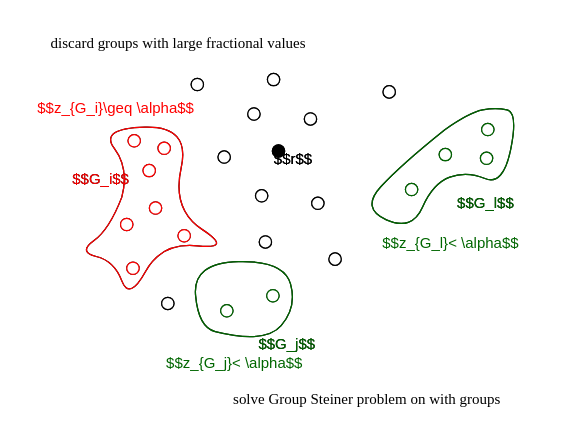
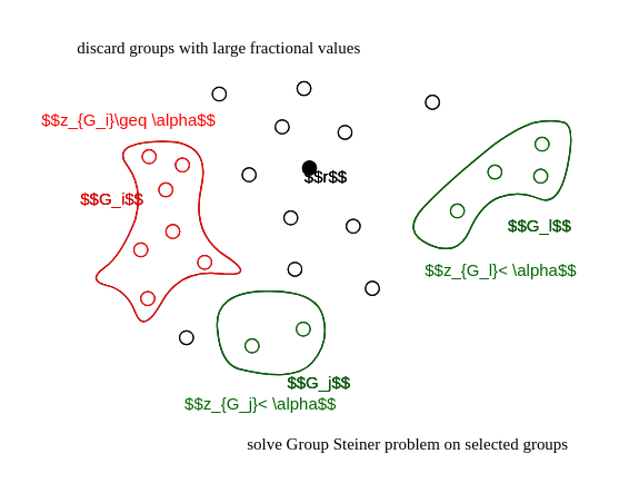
- <mxCell id="69" value="discard groups with large fractional values" style="text;html=1;align=center;verticalAlign=middle;resizable=0;points=[];autosize=1;strokeColor=none;fillColor=none;fontFamily=Microsoft Sans Serif;" vertex="1" parent="34"><mxGeometry x="21" y="20" width="242" height="27" as="geometry" /></mxCell>
+ <mxCell id="69" value="discard groups with large fractional values" style="text;html=1;align=center;verticalAlign=middle;resizable=0;points=[];autosize=1;strokeColor=none;fillColor=none;fontFamily=Microsoft Sans Serif;" vertex="1" parent="34"><mxGeometry x="36" y="20" width="242" height="27" as="geometry" /></mxCell>
- <mxCell id="68" value="solve Group Steiner problem on with groups" style="text;html=1;align=center;verticalAlign=middle;resizable=0;points=[];autosize=1;strokeColor=none;fillColor=none;fontFamily=Microsoft Sans Serif;" vertex="1" parent="34"><mxGeometry x="155" y="305" width="276" height="27" as="geometry" /></mxCell>
+ <mxCell id="68" value="solve Group Steiner problem on selected groups" style="text;html=1;align=center;verticalAlign=middle;resizable=0;points=[];autosize=1;strokeColor=none;fillColor=none;fontFamily=Microsoft Sans Serif;" vertex="1" parent="34"><mxGeometry x="155" y="305" width="276" height="27" as="geometry" /></mxCell>
